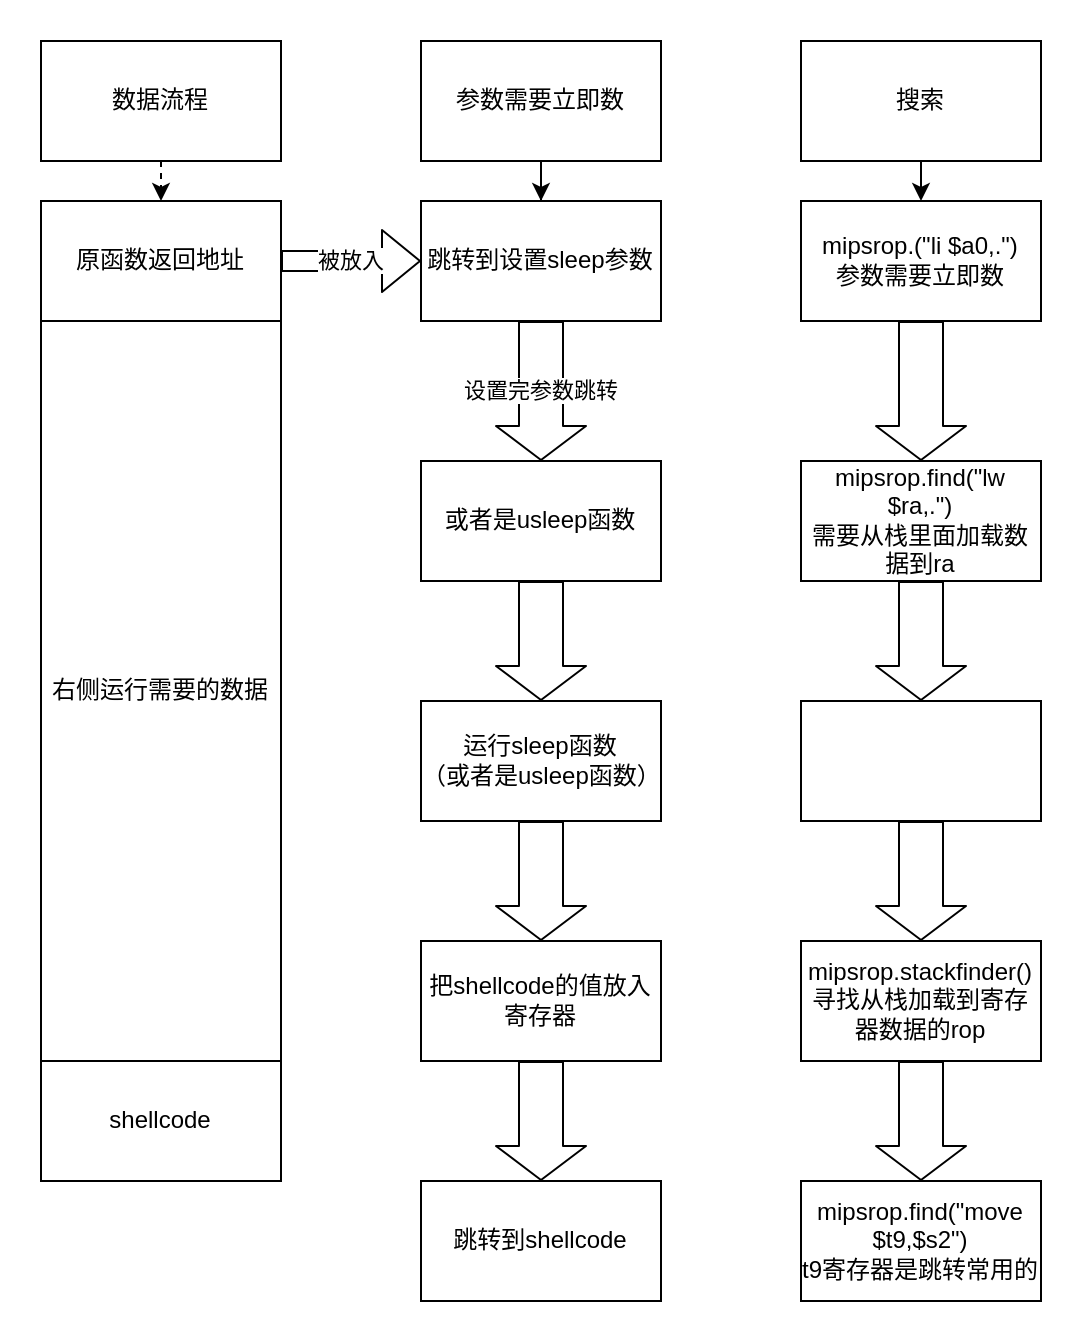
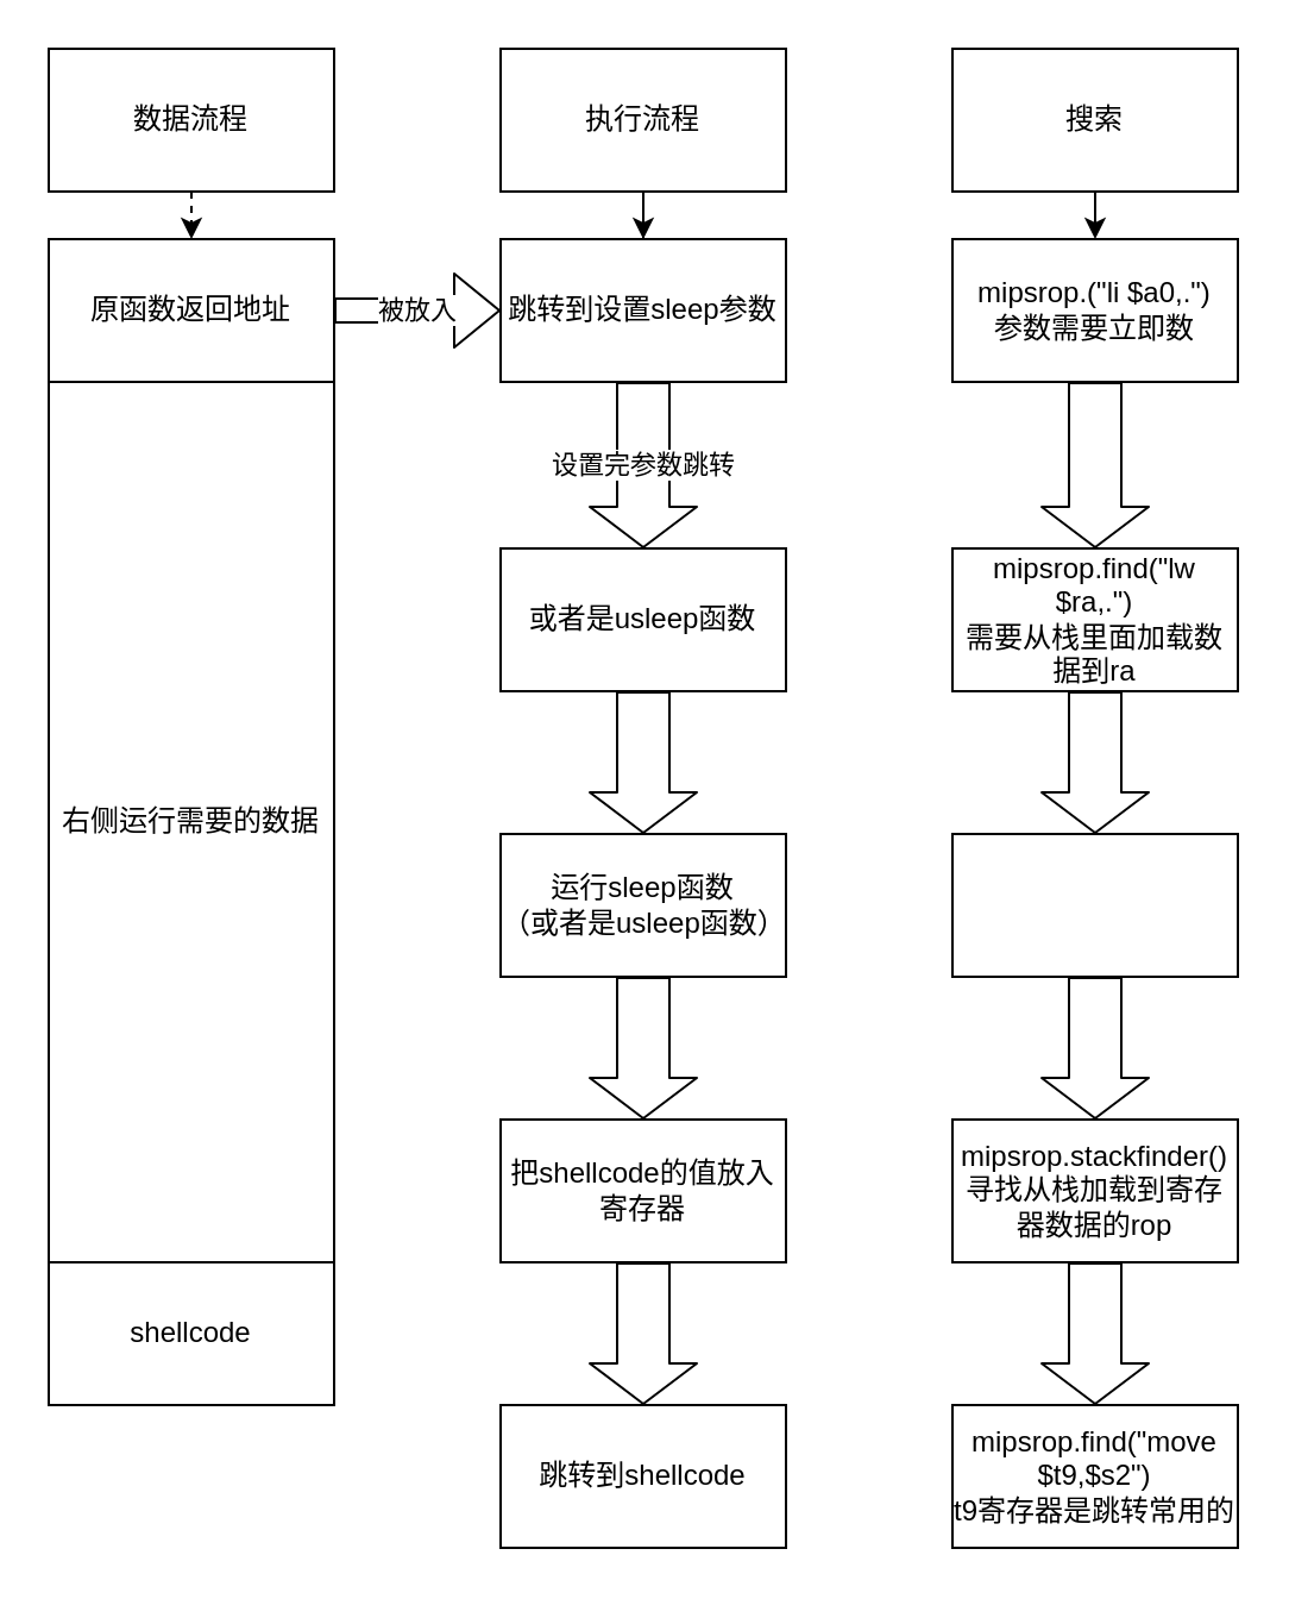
- <mxCell id="14" value="参数需要立即数" style="rounded=0;whiteSpace=wrap;html=1;" vertex="1" parent="1"><mxGeometry x="210" y="20" width="120" height="60" as="geometry" /></mxCell>
+ <mxCell id="14" value="执行流程" style="rounded=0;whiteSpace=wrap;html=1;" vertex="1" parent="1"><mxGeometry x="210" y="20" width="120" height="60" as="geometry" /></mxCell>
